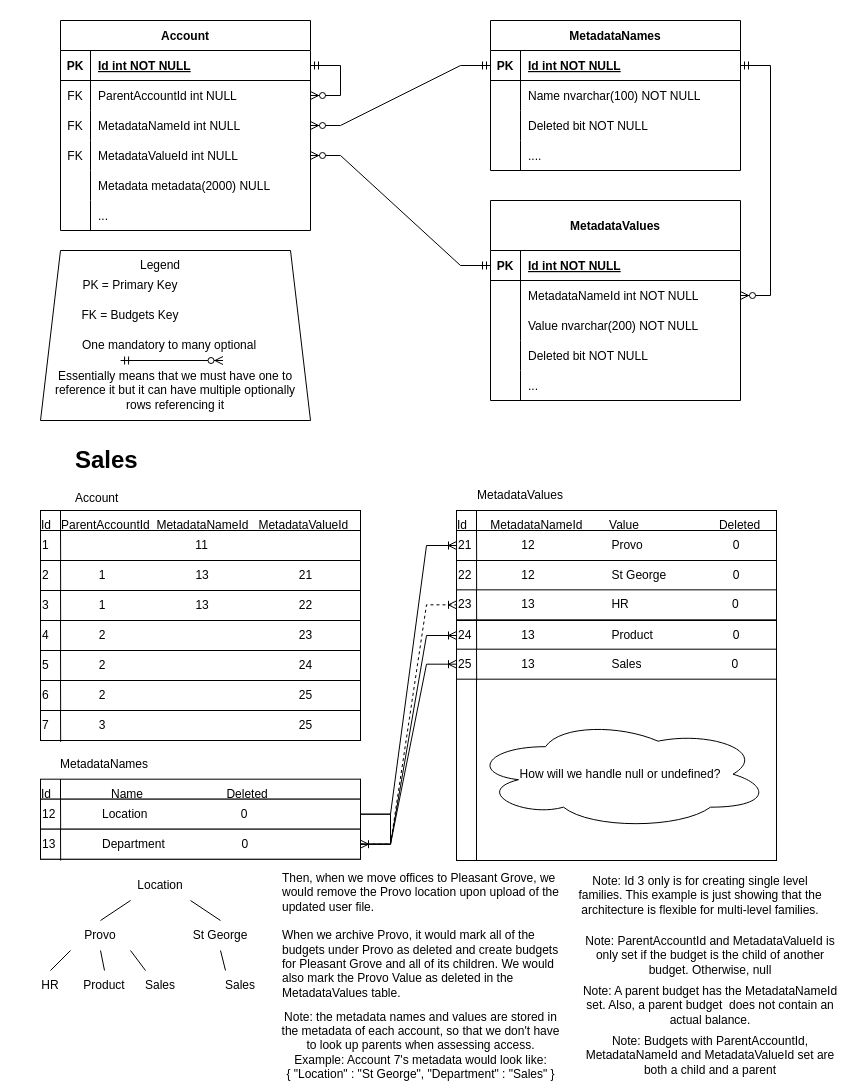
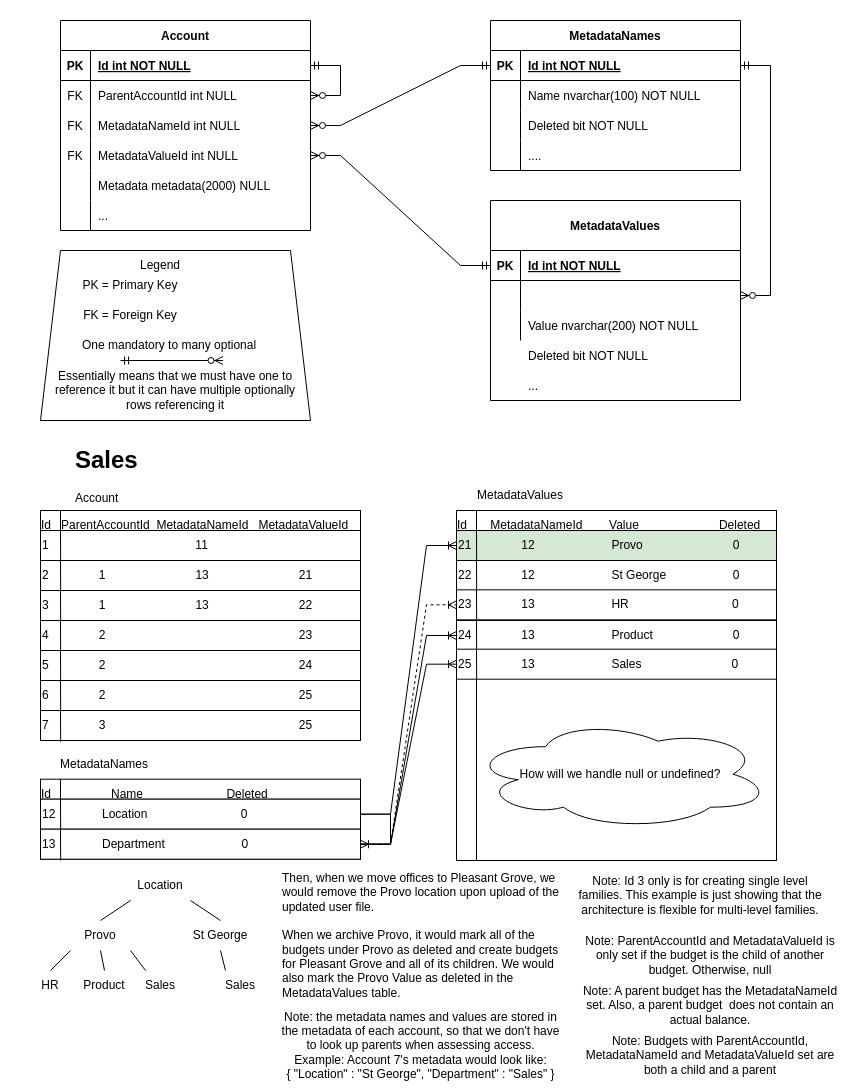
- <mxCell id="20" value="MetadataNameId int NOT NULL" style="shape=partialRectangle;overflow=hidden;connectable=0;fillColor=none;top=0;left=0;bottom=0;right=0;align=left;spacingLeft=6;" parent="19" vertex="1"><mxGeometry x="30" width="220" height="30" as="geometry"><mxRectangle width="220" height="30" as="alternateBounds" /></mxGeometry></mxCell>
- <mxCell id="57" value="FK = Budgets Key" style="text;html=1;strokeColor=none;fillColor=none;align=center;verticalAlign=middle;whiteSpace=wrap;rounded=0;" vertex="1" parent="1"><mxGeometry x="70" y="300" width="120" height="30" as="geometry" /></mxCell>
+ <mxCell id="57" value="FK = Foreign Key" style="text;html=1;strokeColor=none;fillColor=none;align=center;verticalAlign=middle;whiteSpace=wrap;rounded=0;" vertex="1" parent="1"><mxGeometry x="70" y="300" width="120" height="30" as="geometry" /></mxCell>
- <mxCell id="76" value="21&amp;nbsp; &amp;nbsp; &amp;nbsp; &amp;nbsp; &amp;nbsp; &amp;nbsp; &amp;nbsp; &amp;nbsp;12&amp;nbsp; &amp;nbsp; &amp;nbsp; &amp;nbsp; &amp;nbsp; &amp;nbsp; &amp;nbsp; &amp;nbsp; &amp;nbsp; &amp;nbsp; &amp;nbsp; &amp;nbsp;Provo&amp;nbsp; &amp;nbsp; &amp;nbsp; &amp;nbsp; &amp;nbsp; &amp;nbsp; &amp;nbsp; &amp;nbsp; &amp;nbsp; &amp;nbsp; &amp;nbsp; &amp;nbsp; &amp;nbsp; &amp;nbsp;0" style="rounded=0;whiteSpace=wrap;html=1;align=left;" vertex="1" parent="1"><mxGeometry x="456" y="530" width="320" height="30" as="geometry" /></mxCell>
+ <mxCell id="76" value="21&amp;nbsp; &amp;nbsp; &amp;nbsp; &amp;nbsp; &amp;nbsp; &amp;nbsp; &amp;nbsp; &amp;nbsp;12&amp;nbsp; &amp;nbsp; &amp;nbsp; &amp;nbsp; &amp;nbsp; &amp;nbsp; &amp;nbsp; &amp;nbsp; &amp;nbsp; &amp;nbsp; &amp;nbsp; &amp;nbsp;Provo&amp;nbsp; &amp;nbsp; &amp;nbsp; &amp;nbsp; &amp;nbsp; &amp;nbsp; &amp;nbsp; &amp;nbsp; &amp;nbsp; &amp;nbsp; &amp;nbsp; &amp;nbsp; &amp;nbsp; &amp;nbsp;0" style="rounded=0;whiteSpace=wrap;html=1;align=left;fillColor=#d5e8d4;" vertex="1" parent="1"><mxGeometry x="456" y="530" width="320" height="30" as="geometry" /></mxCell>
